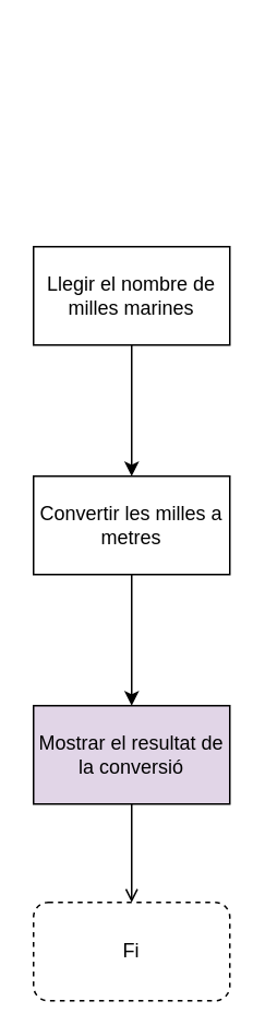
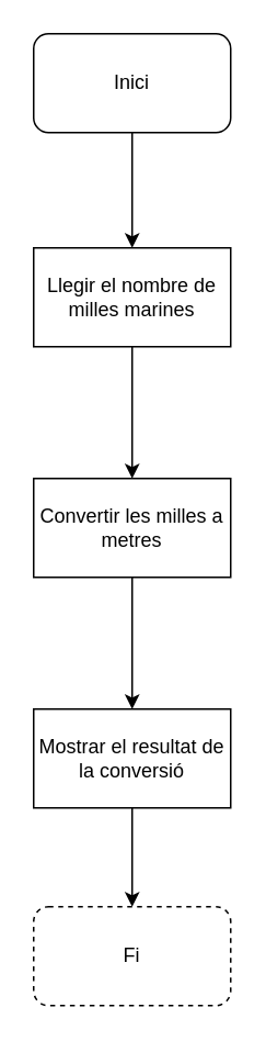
+ <mxCell id="3" value="&lt;div&gt;Inici&lt;/div&gt;" style="rounded=1;whiteSpace=wrap;html=1;" parent="1" vertex="1"><mxGeometry x="20" width="120" height="60" as="geometry" y="20" /></mxCell>
+ <mxCell id="2" value="" style="edgeStyle=orthogonalEdgeStyle;rounded=0;orthogonalLoop=1;jettySize=auto;html=1;entryX=0.5;entryY=0;entryDx=0;entryDy=0;" parent="1" source="3" target="5" edge="1"><mxGeometry relative="1" as="geometry"><mxPoint x="80" y="160" as="targetPoint" /></mxGeometry></mxCell>
- <mxCell id="10" value="Mostrar el resultat de la conversió" style="rounded=0;whiteSpace=wrap;html=1;fillColor=#e1d5e7;" parent="1" vertex="1"><mxGeometry x="20" y="430" width="120" height="60" as="geometry" /></mxCell>
+ <mxCell id="10" value="Mostrar el resultat de la conversió" style="rounded=0;whiteSpace=wrap;html=1;" parent="1" vertex="1"><mxGeometry x="20" y="430" width="120" height="60" as="geometry" /></mxCell>
- <mxCell id="9" style="edgeStyle=orthogonalEdgeStyle;rounded=0;orthogonalLoop=1;jettySize=auto;html=1;exitX=0.5;exitY=1;exitDx=0;exitDy=0;entryX=0.5;entryY=0;entryDx=0;entryDy=0;endArrow=open;" edge="1" parent="1" source="10" target="8"><mxGeometry relative="1" as="geometry" /></mxCell>
+ <mxCell id="9" style="edgeStyle=orthogonalEdgeStyle;rounded=0;orthogonalLoop=1;jettySize=auto;html=1;exitX=0.5;exitY=1;exitDx=0;exitDy=0;entryX=0.5;entryY=0;entryDx=0;entryDy=0;" edge="1" parent="1" source="10" target="8"><mxGeometry relative="1" as="geometry" /></mxCell>
